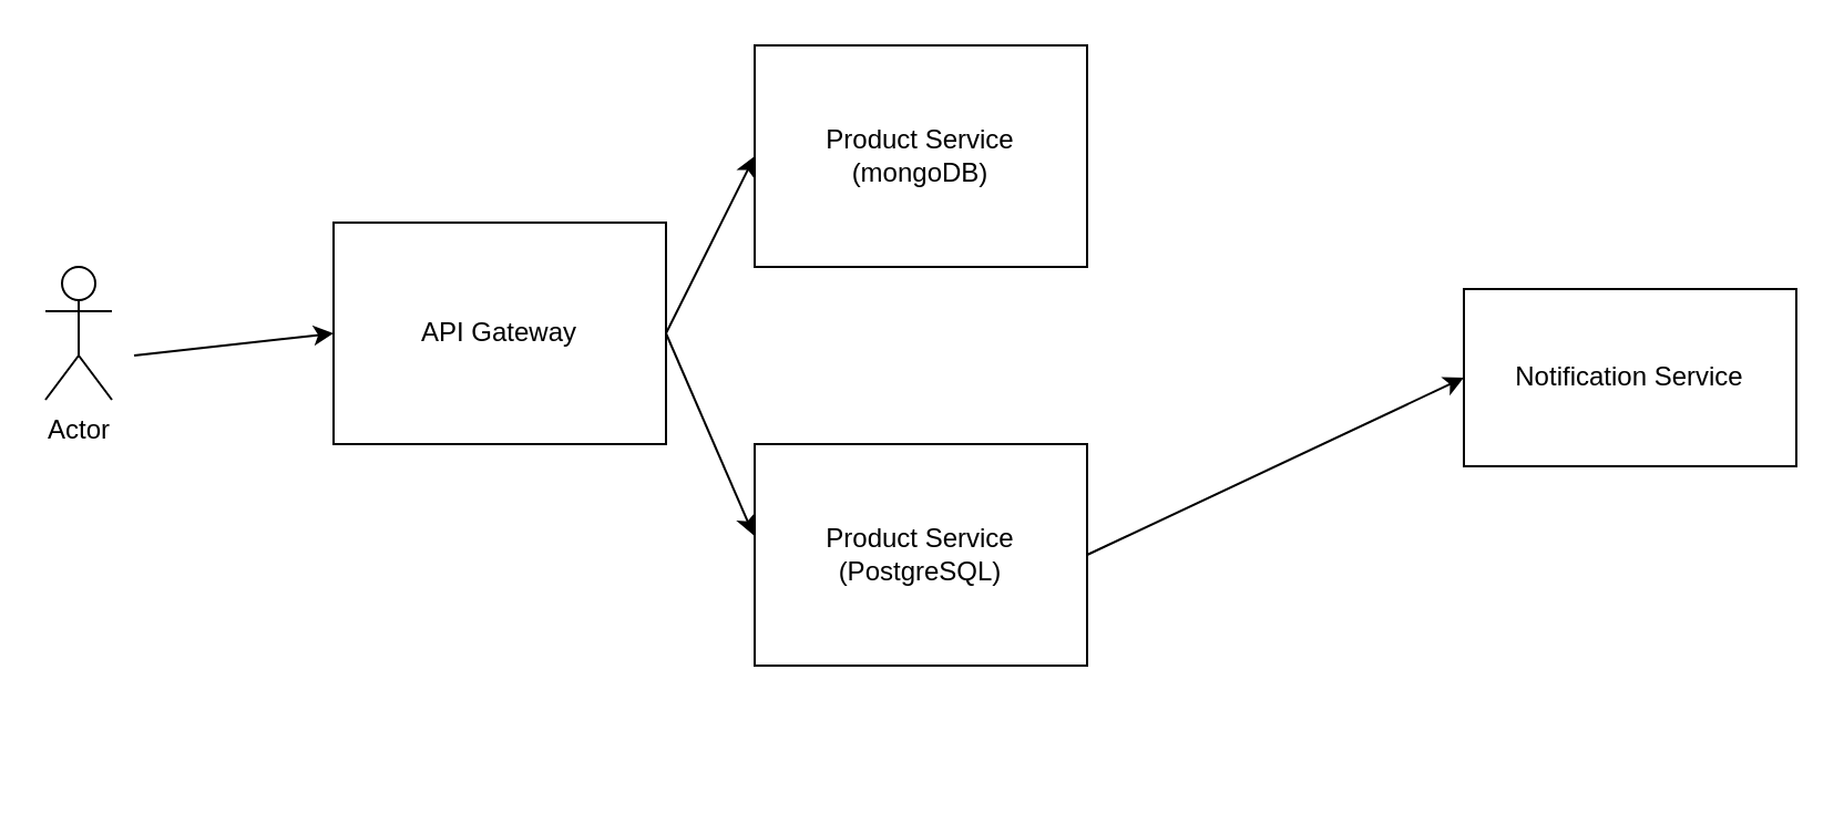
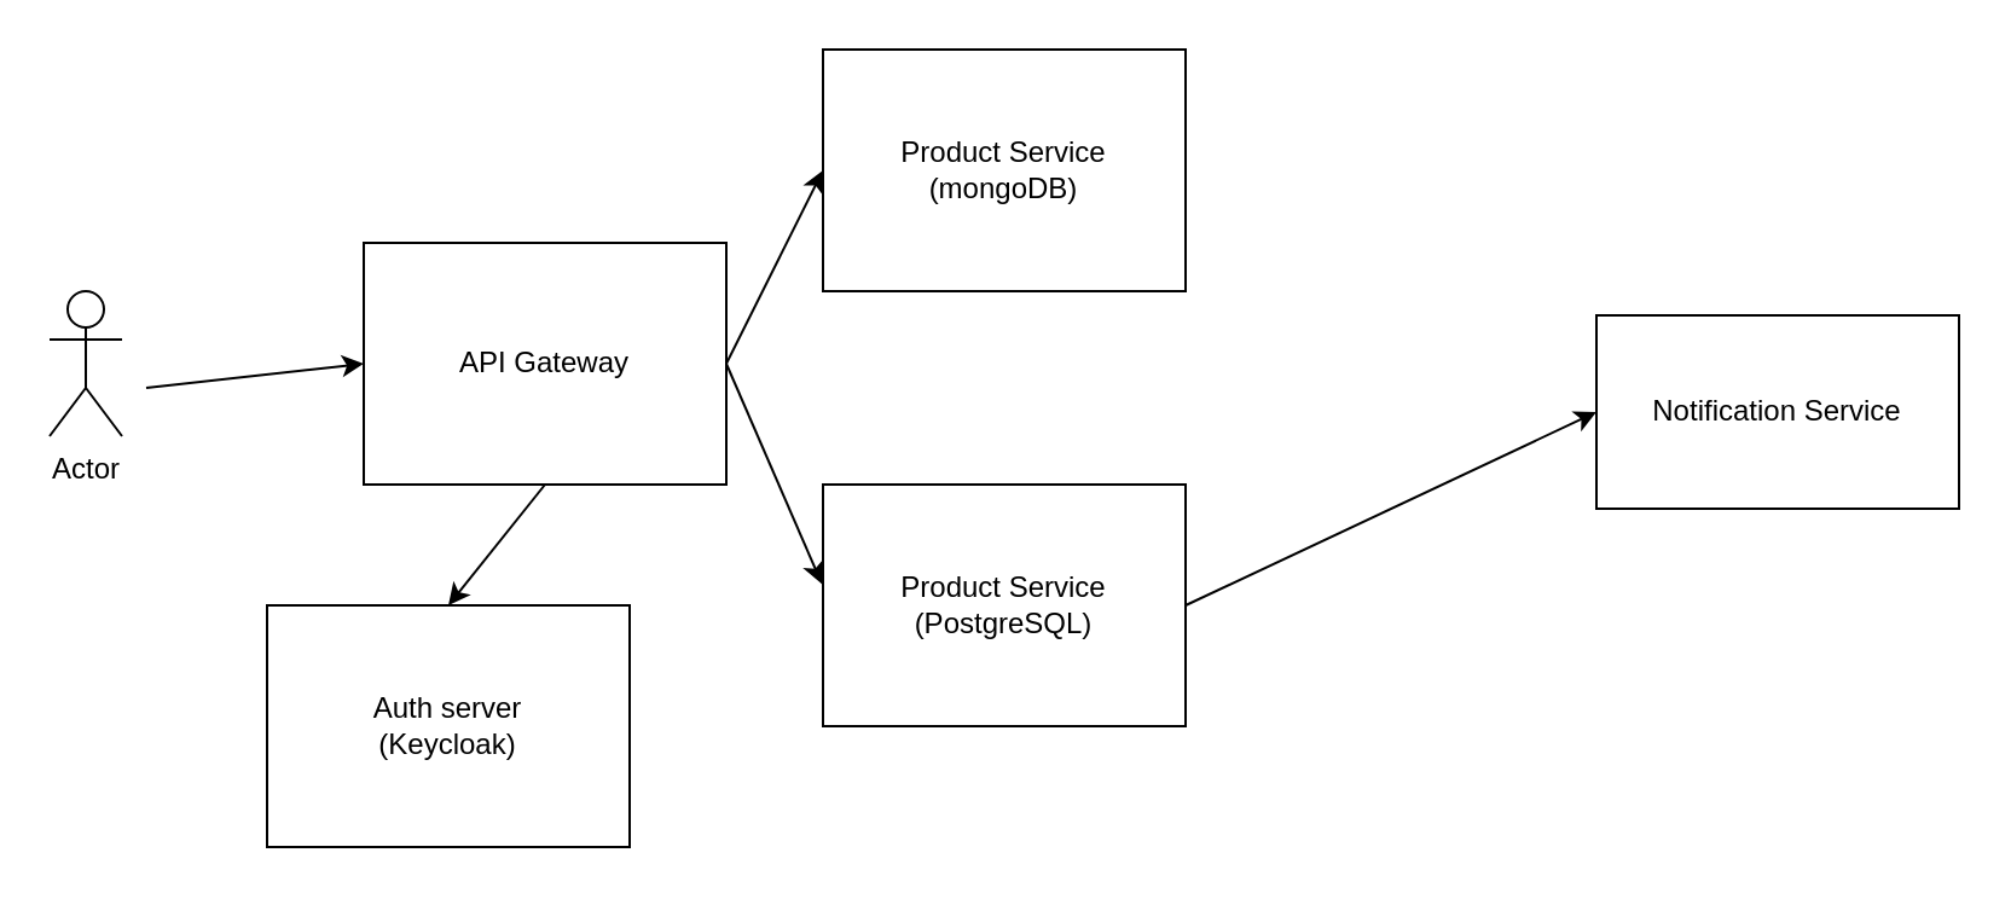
+ <mxCell id="5" value="" style="endArrow=classic;html=1;rounded=0;exitX=0.5;exitY=1;exitDx=0;exitDy=0;entryX=0.5;entryY=0;entryDx=0;entryDy=0;" parent="1" source="2" target="4" edge="1"><mxGeometry width="50" height="50" relative="1" as="geometry"><mxPoint x="230" y="220" as="sourcePoint" /><mxPoint x="280" y="170" as="targetPoint" /></mxGeometry></mxCell>
+ <mxCell id="4" value="Auth server&lt;br&gt;(Keycloak)" style="rounded=0;whiteSpace=wrap;html=1;" parent="1" vertex="1"><mxGeometry x="110" y="250" width="150" height="100" as="geometry" /></mxCell>
